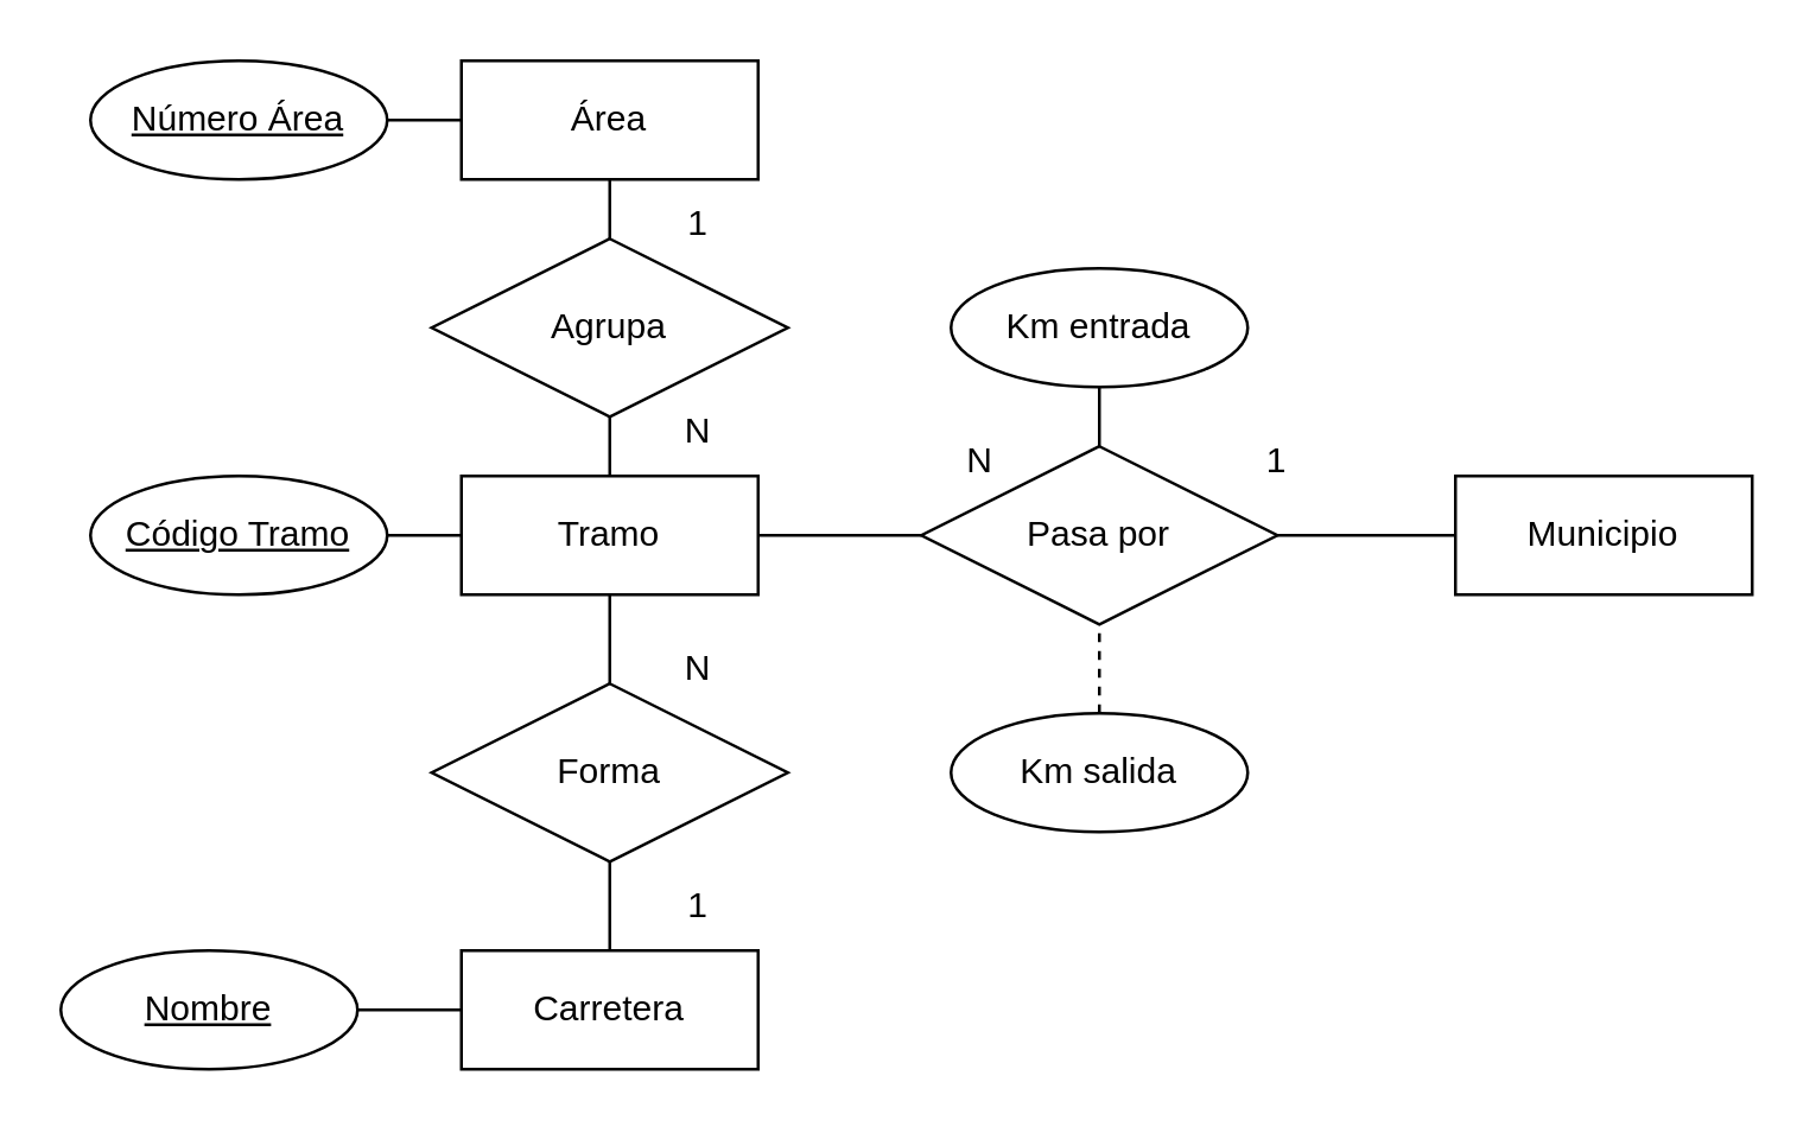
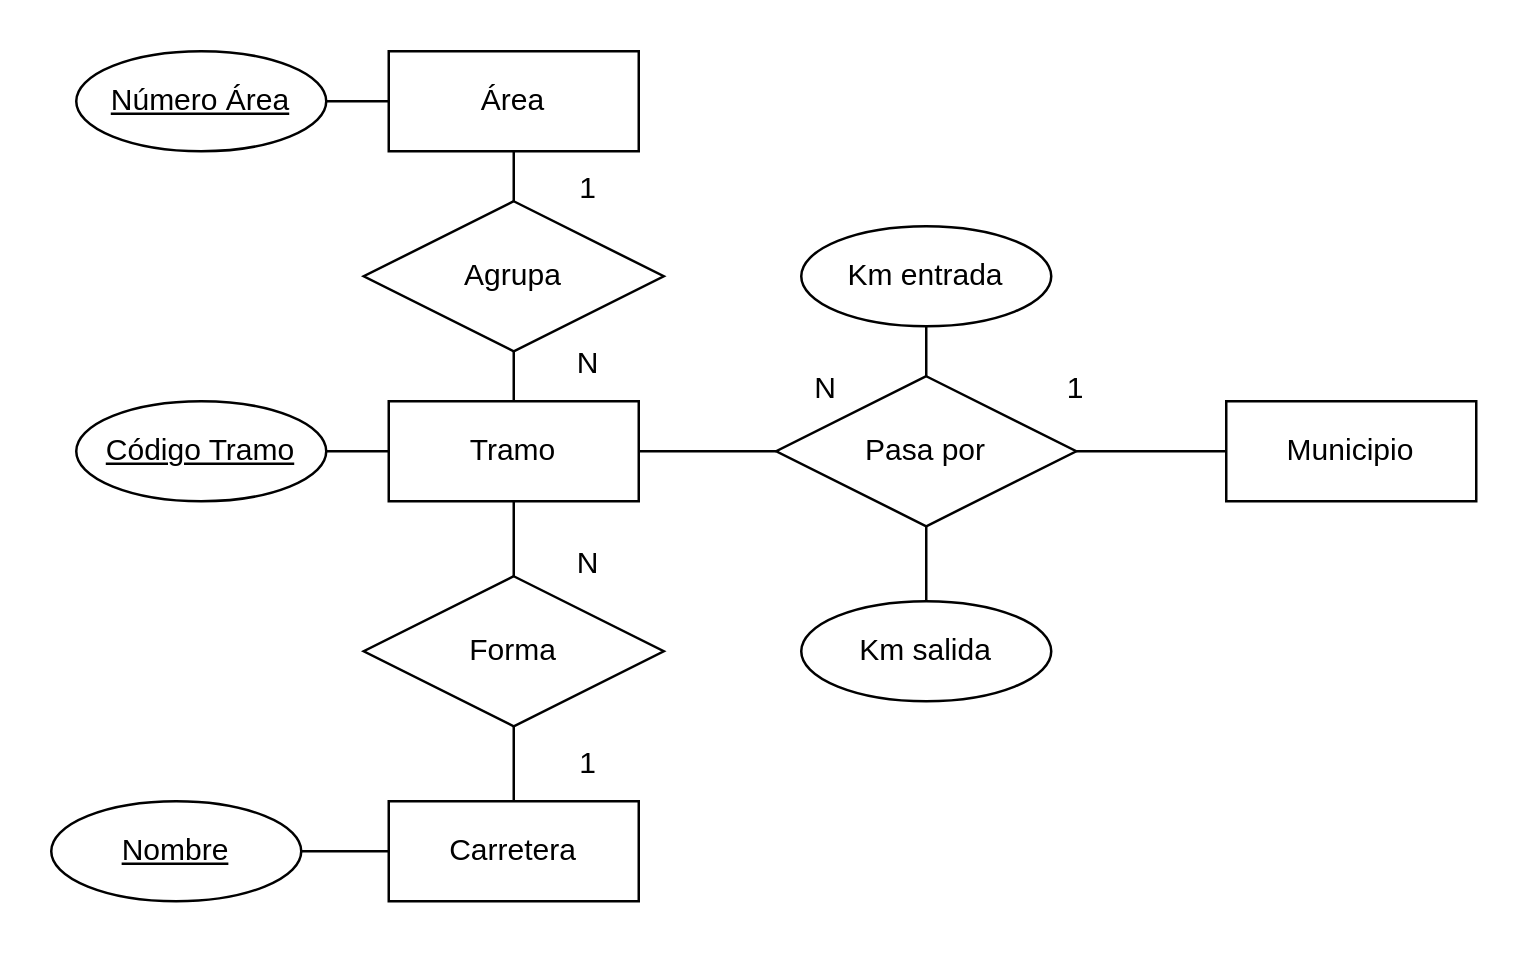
- <mxCell id="18" value="" style="endArrow=none;html=1;rounded=0;entryX=0.5;entryY=1;entryDx=0;entryDy=0;exitX=0.5;exitY=0;exitDx=0;exitDy=0;dashed=1;" edge="1" parent="1" source="16" target="8"><mxGeometry width="50" height="50" relative="1" as="geometry"><mxPoint x="250" y="290" as="sourcePoint" /><mxPoint x="300" y="240" as="targetPoint" /></mxGeometry></mxCell>
+ <mxCell id="18" value="" style="endArrow=none;html=1;rounded=0;entryX=0.5;entryY=1;entryDx=0;entryDy=0;exitX=0.5;exitY=0;exitDx=0;exitDy=0;" edge="1" parent="1" source="16" target="8"><mxGeometry width="50" height="50" relative="1" as="geometry"><mxPoint x="250" y="290" as="sourcePoint" /><mxPoint x="300" y="240" as="targetPoint" /></mxGeometry></mxCell>
